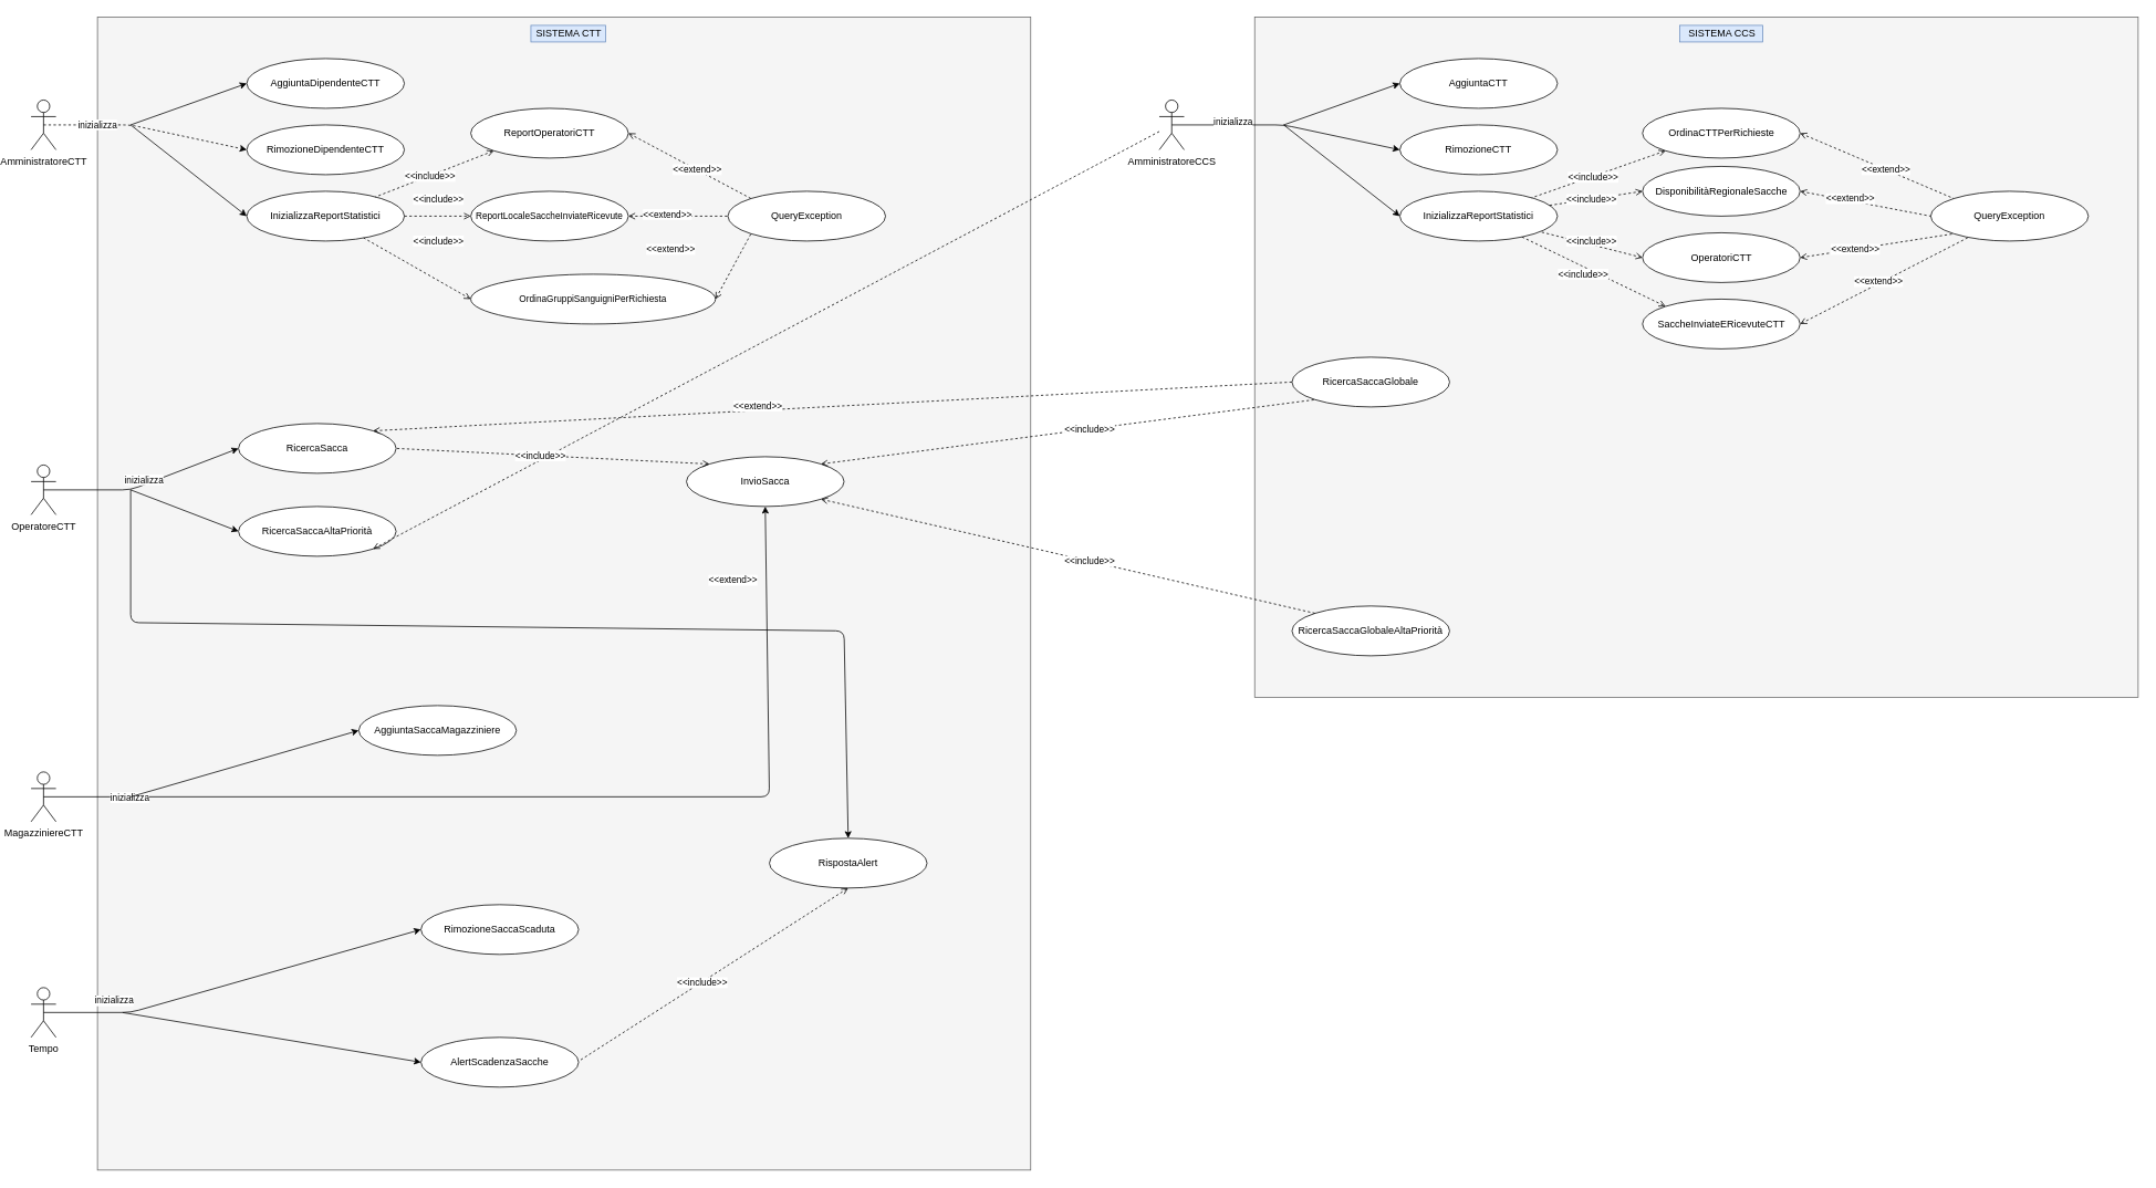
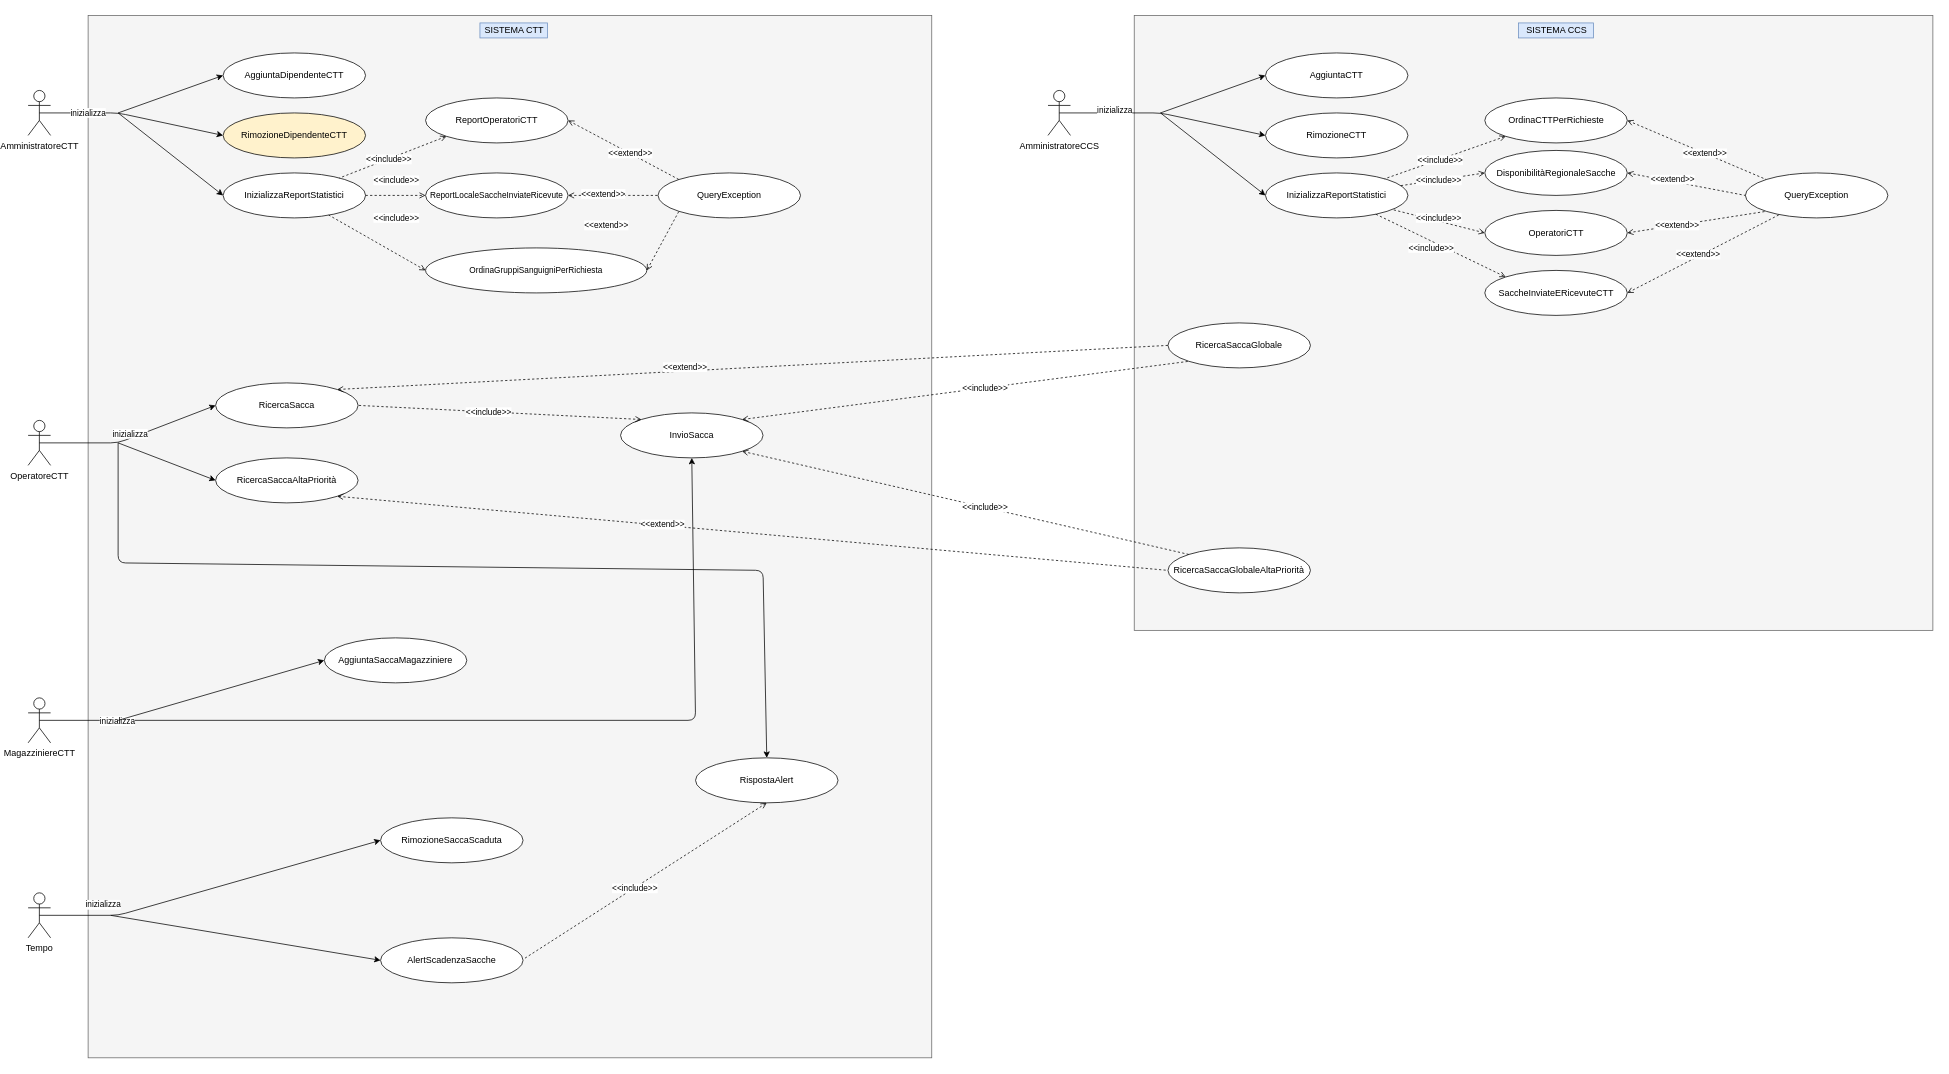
- <mxCell id="8" value="" style="endArrow=classic;html=1;exitX=0.5;exitY=0.5;exitDx=0;exitDy=0;exitPerimeter=0;entryX=0;entryY=0.5;entryDx=0;entryDy=0;dashed=1;" edge="1" parent="1" source="4" target="6"><mxGeometry width="50" height="50" relative="1" as="geometry"><mxPoint x="80" y="150" as="sourcePoint" /><mxPoint x="290" y="110" as="targetPoint" /><Array as="points"><mxPoint x="140" y="150" /></Array></mxGeometry></mxCell>
+ <mxCell id="8" value="" style="endArrow=classic;html=1;exitX=0.5;exitY=0.5;exitDx=0;exitDy=0;exitPerimeter=0;entryX=0;entryY=0.5;entryDx=0;entryDy=0;" edge="1" parent="1" source="4" target="6"><mxGeometry width="50" height="50" relative="1" as="geometry"><mxPoint x="80" y="150" as="sourcePoint" /><mxPoint x="290" y="110" as="targetPoint" /><Array as="points"><mxPoint x="140" y="150" /></Array></mxGeometry></mxCell>
- <mxCell id="6" value="RimozioneDipendenteCTT" style="ellipse;whiteSpace=wrap;html=1;" vertex="1" parent="1"><mxGeometry x="280" y="150" width="190" height="60" as="geometry" /></mxCell>
+ <mxCell id="6" value="RimozioneDipendenteCTT" style="ellipse;whiteSpace=wrap;html=1;fillColor=#fff2cc;" vertex="1" parent="1"><mxGeometry x="280" y="150" width="190" height="60" as="geometry" /></mxCell>
- <mxCell id="73" value="" style="endArrow=none;dashed=1;html=1;exitX=1;exitY=1;exitDx=0;exitDy=0;startArrow=open;startFill=0;" edge="1" parent="1" source="71" target="33"><mxGeometry width="50" height="50" relative="1" as="geometry"><mxPoint x="460" y="639.41" as="sourcePoint" /><mxPoint x="590" y="639.41" as="targetPoint" /></mxGeometry></mxCell>
+ <mxCell id="73" value="" style="endArrow=none;dashed=1;html=1;exitX=1;exitY=1;exitDx=0;exitDy=0;entryX=0;entryY=0.5;entryDx=0;entryDy=0;startArrow=open;startFill=0;" edge="1" parent="1" source="71" target="72"><mxGeometry width="50" height="50" relative="1" as="geometry"><mxPoint x="460" y="639.41" as="sourcePoint" /><mxPoint x="590" y="639.41" as="targetPoint" /></mxGeometry></mxCell>
